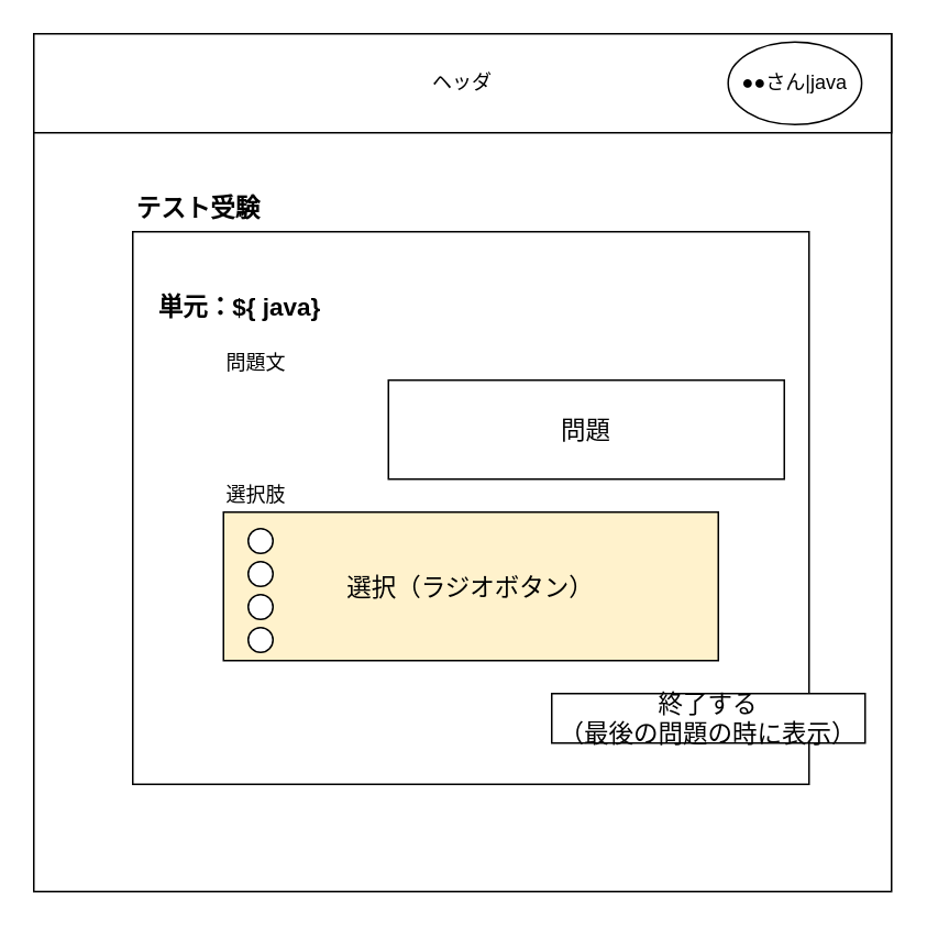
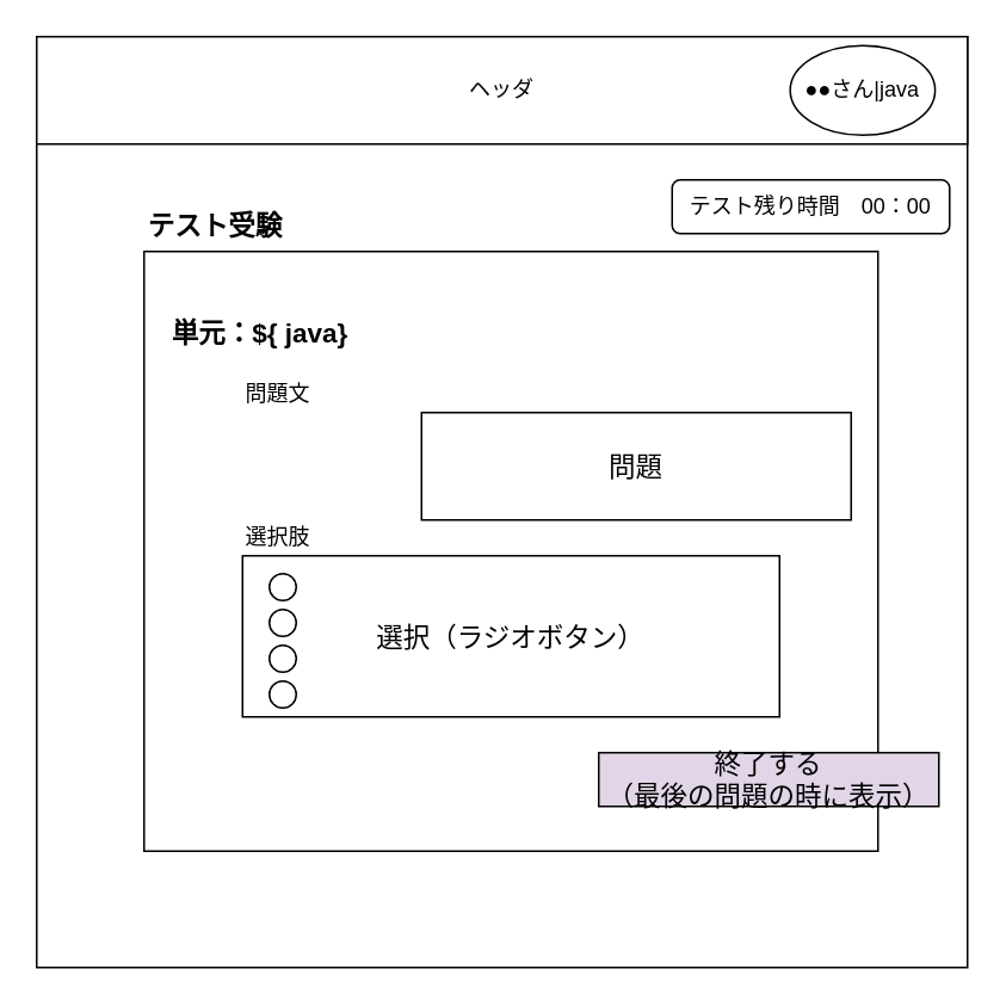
+ <mxCell id="9" value="テスト残り時間　00：00" style="rounded=1;whiteSpace=wrap;html=1;" parent="1" vertex="1"><mxGeometry x="375" y="100" width="155" height="30" as="geometry" /></mxCell>
- <mxCell id="7" value="選択（ラジオボタン）" style="rounded=0;whiteSpace=wrap;html=1;fontSize=15;fillColor=#fff2cc;" parent="1" vertex="1"><mxGeometry x="135" y="310" width="300" height="90" as="geometry" /></mxCell>
+ <mxCell id="7" value="選択（ラジオボタン）" style="rounded=0;whiteSpace=wrap;html=1;fontSize=15;" parent="1" vertex="1"><mxGeometry x="135" y="310" width="300" height="90" as="geometry" /></mxCell>
- <mxCell id="8" value="終了する&lt;br&gt;（最後の問題の時に表示）" style="rounded=0;whiteSpace=wrap;html=1;fontSize=15;" parent="1" vertex="1"><mxGeometry x="334" y="420" width="190" height="30" as="geometry" /></mxCell>
+ <mxCell id="8" value="終了する&lt;br&gt;（最後の問題の時に表示）" style="rounded=0;whiteSpace=wrap;html=1;fontSize=15;fillColor=#e1d5e7;" parent="1" vertex="1"><mxGeometry x="334" y="420" width="190" height="30" as="geometry" /></mxCell>
